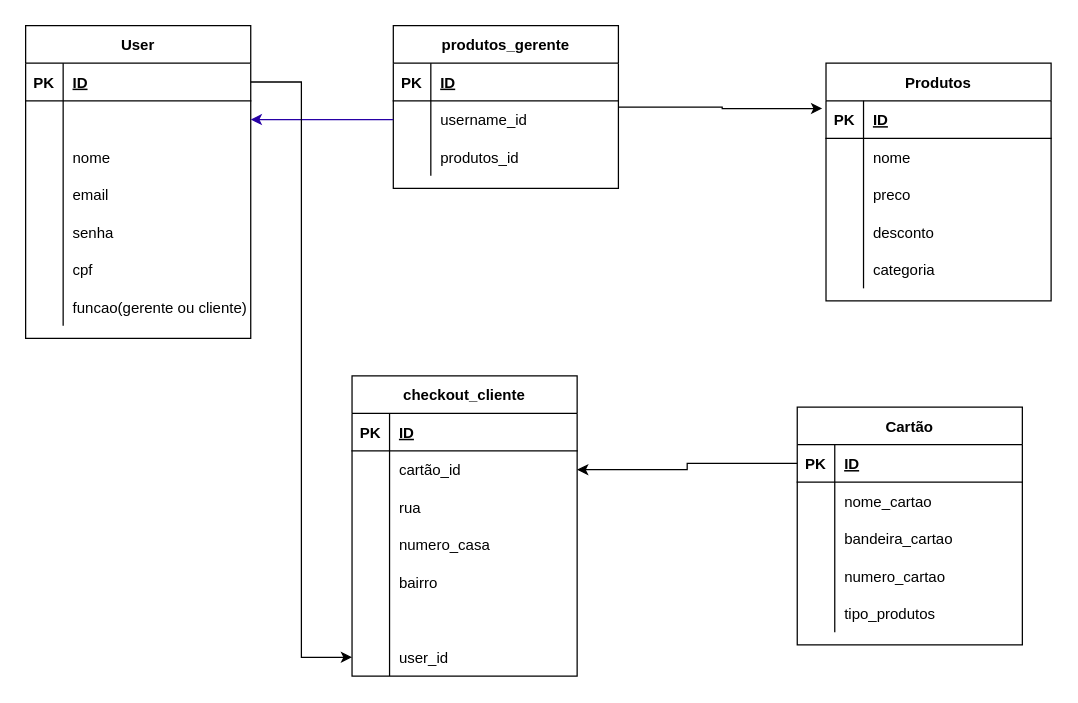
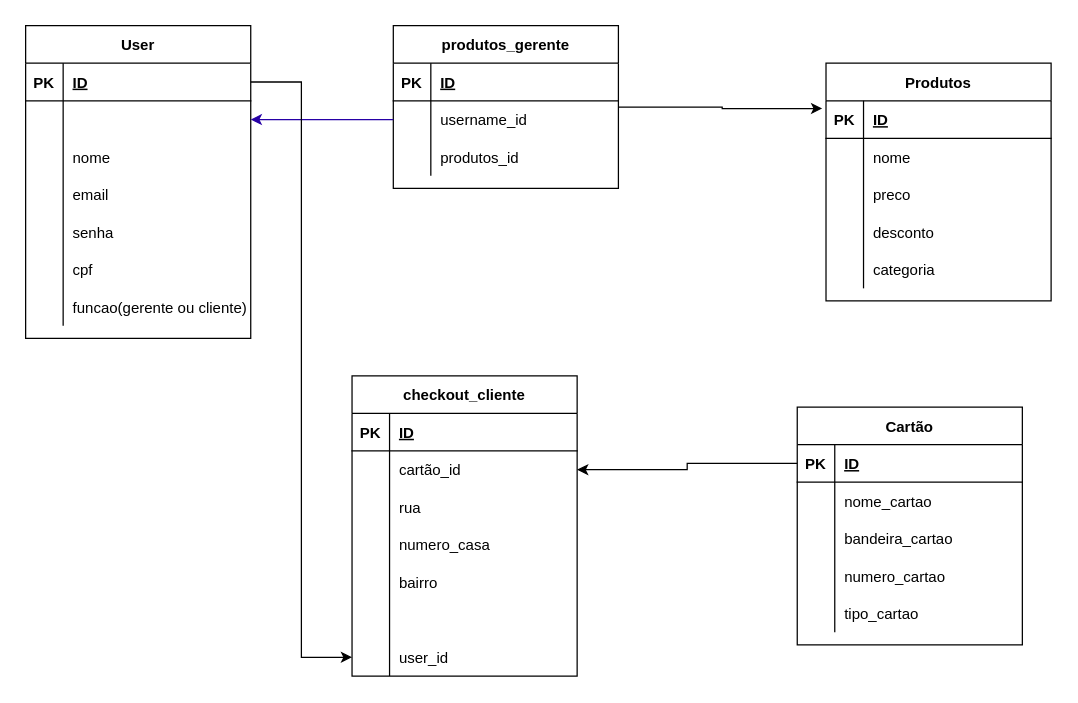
- <mxCell id="87" value="tipo_produtos" style="shape=partialRectangle;connectable=0;fillColor=none;top=0;left=0;bottom=0;right=0;align=left;spacingLeft=6;overflow=hidden;" vertex="1" parent="85"><mxGeometry x="30" width="150" height="30" as="geometry"><mxRectangle width="150" height="30" as="alternateBounds" /></mxGeometry></mxCell>
+ <mxCell id="87" value="tipo_cartao" style="shape=partialRectangle;connectable=0;fillColor=none;top=0;left=0;bottom=0;right=0;align=left;spacingLeft=6;overflow=hidden;" vertex="1" parent="85"><mxGeometry x="30" width="150" height="30" as="geometry"><mxRectangle width="150" height="30" as="alternateBounds" /></mxGeometry></mxCell>
